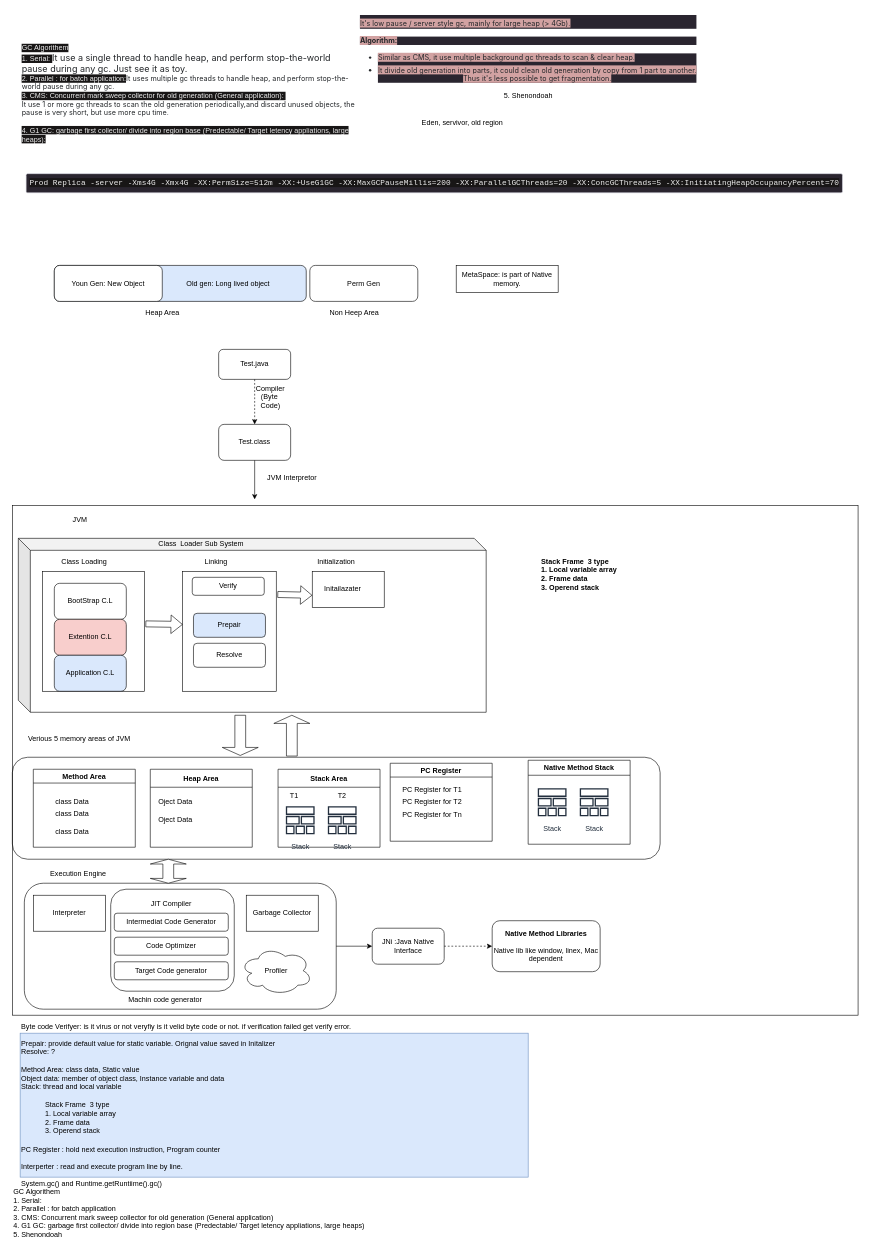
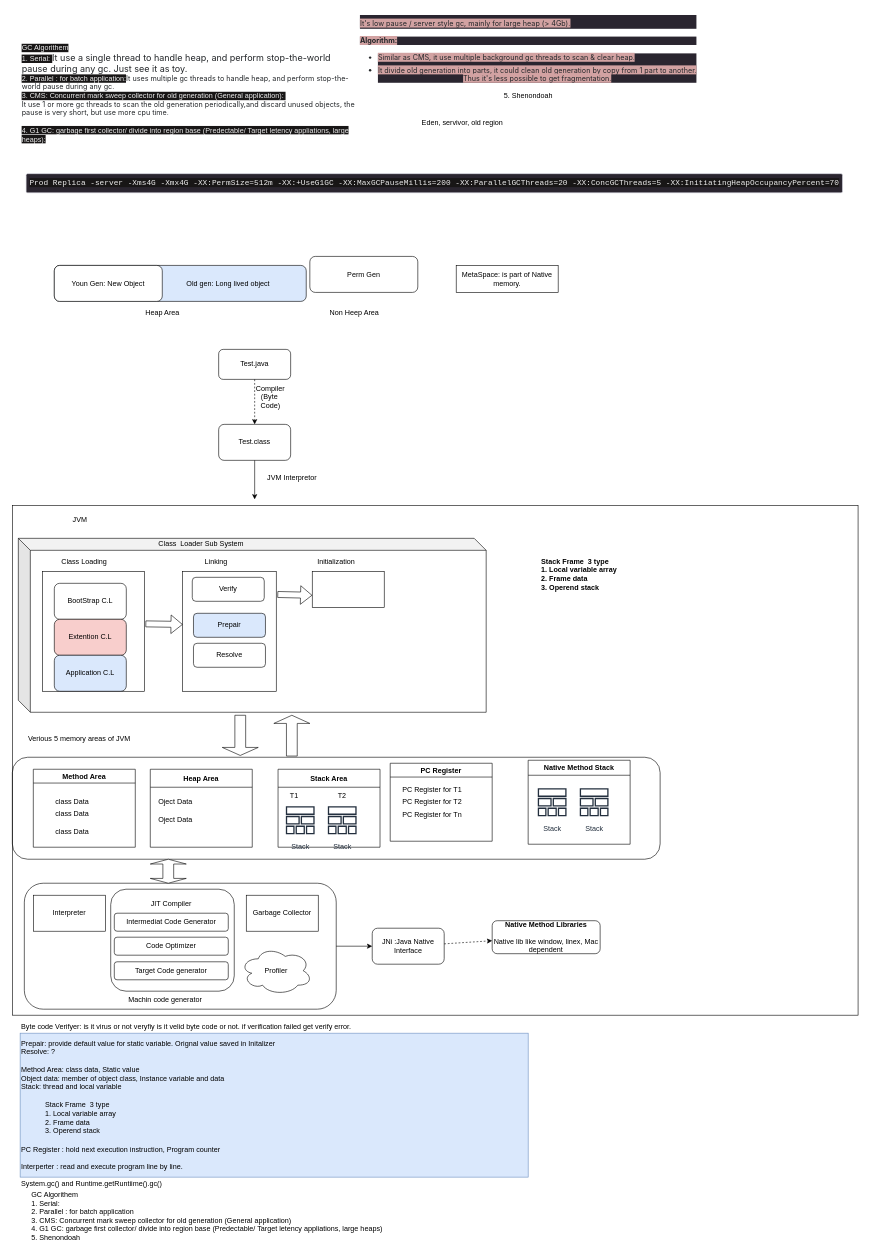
- <mxCell id="70" value="Perm Gen" style="rounded=1;whiteSpace=wrap;html=1;" parent="1" vertex="1"><mxGeometry x="516" y="442" width="180" height="60" as="geometry" /></mxCell>
+ <mxCell id="70" value="Perm Gen" style="rounded=1;whiteSpace=wrap;html=1;" parent="1" vertex="1"><mxGeometry x="516" y="427" width="180" height="60" as="geometry" /></mxCell>
- <mxCell id="11" value="Verify" style="rounded=1;whiteSpace=wrap;html=1;" parent="1" vertex="1"><mxGeometry x="320" y="962" width="120" height="30" as="geometry" /></mxCell>
+ <mxCell id="11" value="Verify" style="rounded=1;whiteSpace=wrap;html=1;" parent="1" vertex="1"><mxGeometry x="320" y="962" width="120" height="40" as="geometry" /></mxCell>
- <mxCell id="66" value="Initailazater" style="text;html=1;strokeColor=none;fillColor=none;align=center;verticalAlign=middle;whiteSpace=wrap;rounded=0;" parent="1" vertex="1"><mxGeometry x="541" y="967" width="60" height="30" as="geometry" /></mxCell>
- <mxCell id="51" value="Execution Engine" style="text;html=1;strokeColor=none;fillColor=none;align=center;verticalAlign=middle;whiteSpace=wrap;rounded=0;" parent="1" vertex="1"><mxGeometry x="60" y="1442" width="140" height="30" as="geometry" /></mxCell>
- <mxCell id="61" value="&lt;b&gt;Native Method Libraries&lt;br&gt;&lt;/b&gt;&lt;br&gt;Native lib like window, linex, Mac dependent" style="whiteSpace=wrap;html=1;fillColor=none;rounded=1;" parent="1" vertex="1"><mxGeometry x="820" y="1534.5" width="180" height="85" as="geometry" /></mxCell>
+ <mxCell id="61" value="&lt;b&gt;Native Method Libraries&lt;br&gt;&lt;/b&gt;&lt;br&gt;Native lib like window, linex, Mac dependent" style="whiteSpace=wrap;html=1;fillColor=none;rounded=1;" parent="1" vertex="1"><mxGeometry x="820" y="1534.5" width="180" height="55" as="geometry" /></mxCell>
- <mxCell id="74" value="GC Algorithem&lt;br&gt;1. Serial:&amp;nbsp;&lt;br&gt;2. Parallel : for batch application&lt;br&gt;3. CMS: Concurrent mark sweep collector for old generation (General application)&lt;br&gt;4. G1 GC: garbage first collector/ divide into region base (Predectable/ Target letency appliations, large heaps)&lt;br&gt;5. Shenondoah" style="text;html=1;align=left;verticalAlign=middle;resizable=0;points=[];autosize=1;strokeColor=none;fillColor=none;" parent="1" vertex="1"><mxGeometry x="20" y="1972" width="610" height="100" as="geometry" /></mxCell>
+ <mxCell id="74" value="GC Algorithem&lt;br&gt;1. Serial:&amp;nbsp;&lt;br&gt;2. Parallel : for batch application&lt;br&gt;3. CMS: Concurrent mark sweep collector for old generation (General application)&lt;br&gt;4. G1 GC: garbage first collector/ divide into region base (Predectable/ Target letency appliations, large heaps)&lt;br&gt;5. Shenondoah" style="text;html=1;align=left;verticalAlign=middle;resizable=0;points=[];autosize=1;strokeColor=none;fillColor=none;" parent="1" vertex="1"><mxGeometry x="50" y="1977" width="610" height="100" as="geometry" /></mxCell>
